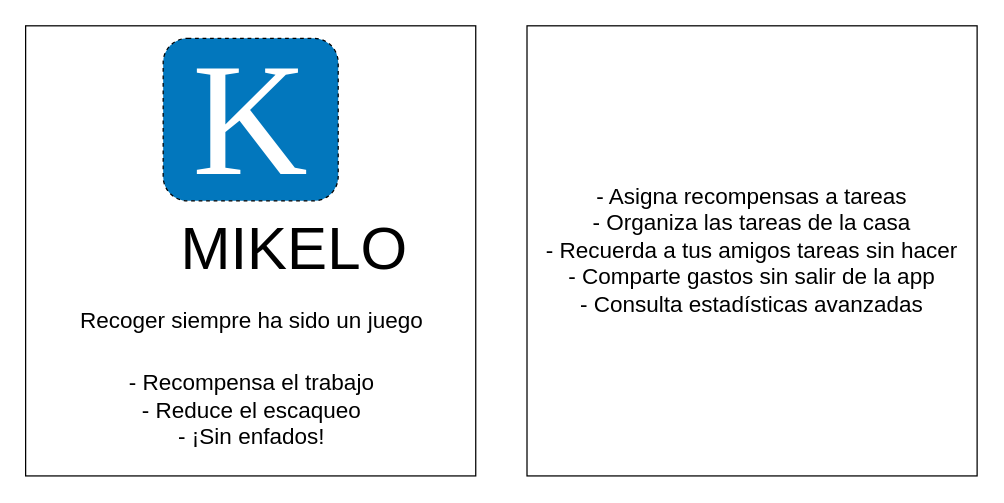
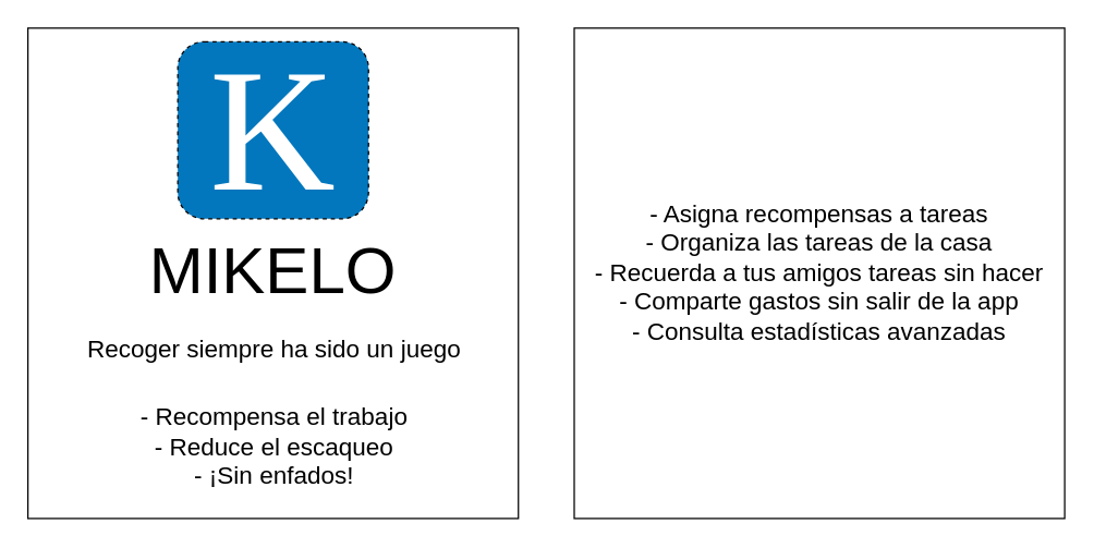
- <mxCell id="3" value="&lt;font style=&quot;font-size: 48px&quot;&gt;MIKELO&lt;/font&gt;" style="text;html=1;strokeColor=none;fillColor=none;align=center;verticalAlign=middle;whiteSpace=wrap;rounded=0;" vertex="1" parent="1"><mxGeometry x="115" y="170" width="240" height="55" as="geometry" /></mxCell>
+ <mxCell id="3" value="&lt;font style=&quot;font-size: 48px&quot;&gt;MIKELO&lt;/font&gt;" style="text;html=1;strokeColor=none;fillColor=none;align=center;verticalAlign=middle;whiteSpace=wrap;rounded=0;" vertex="1" parent="1"><mxGeometry x="80" y="170" width="240" height="55" as="geometry" /></mxCell>
